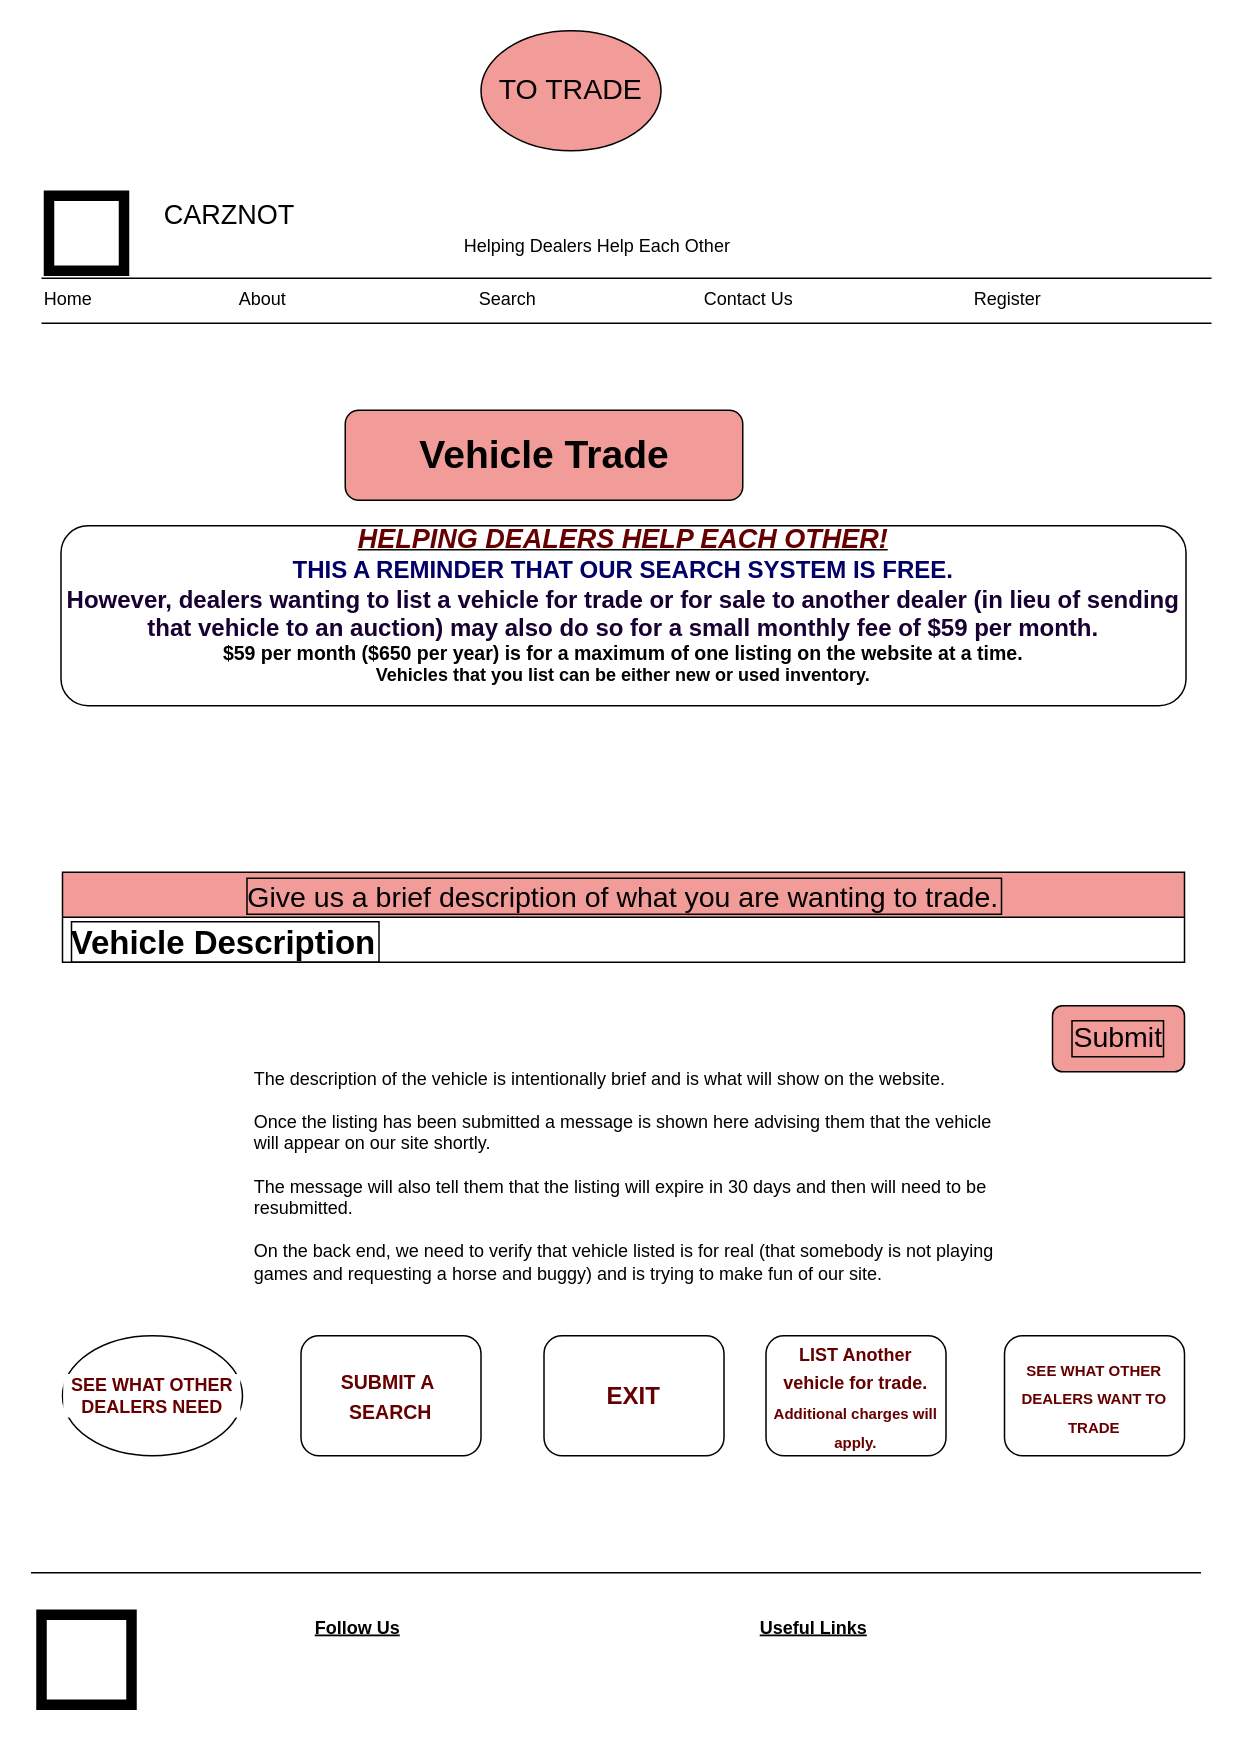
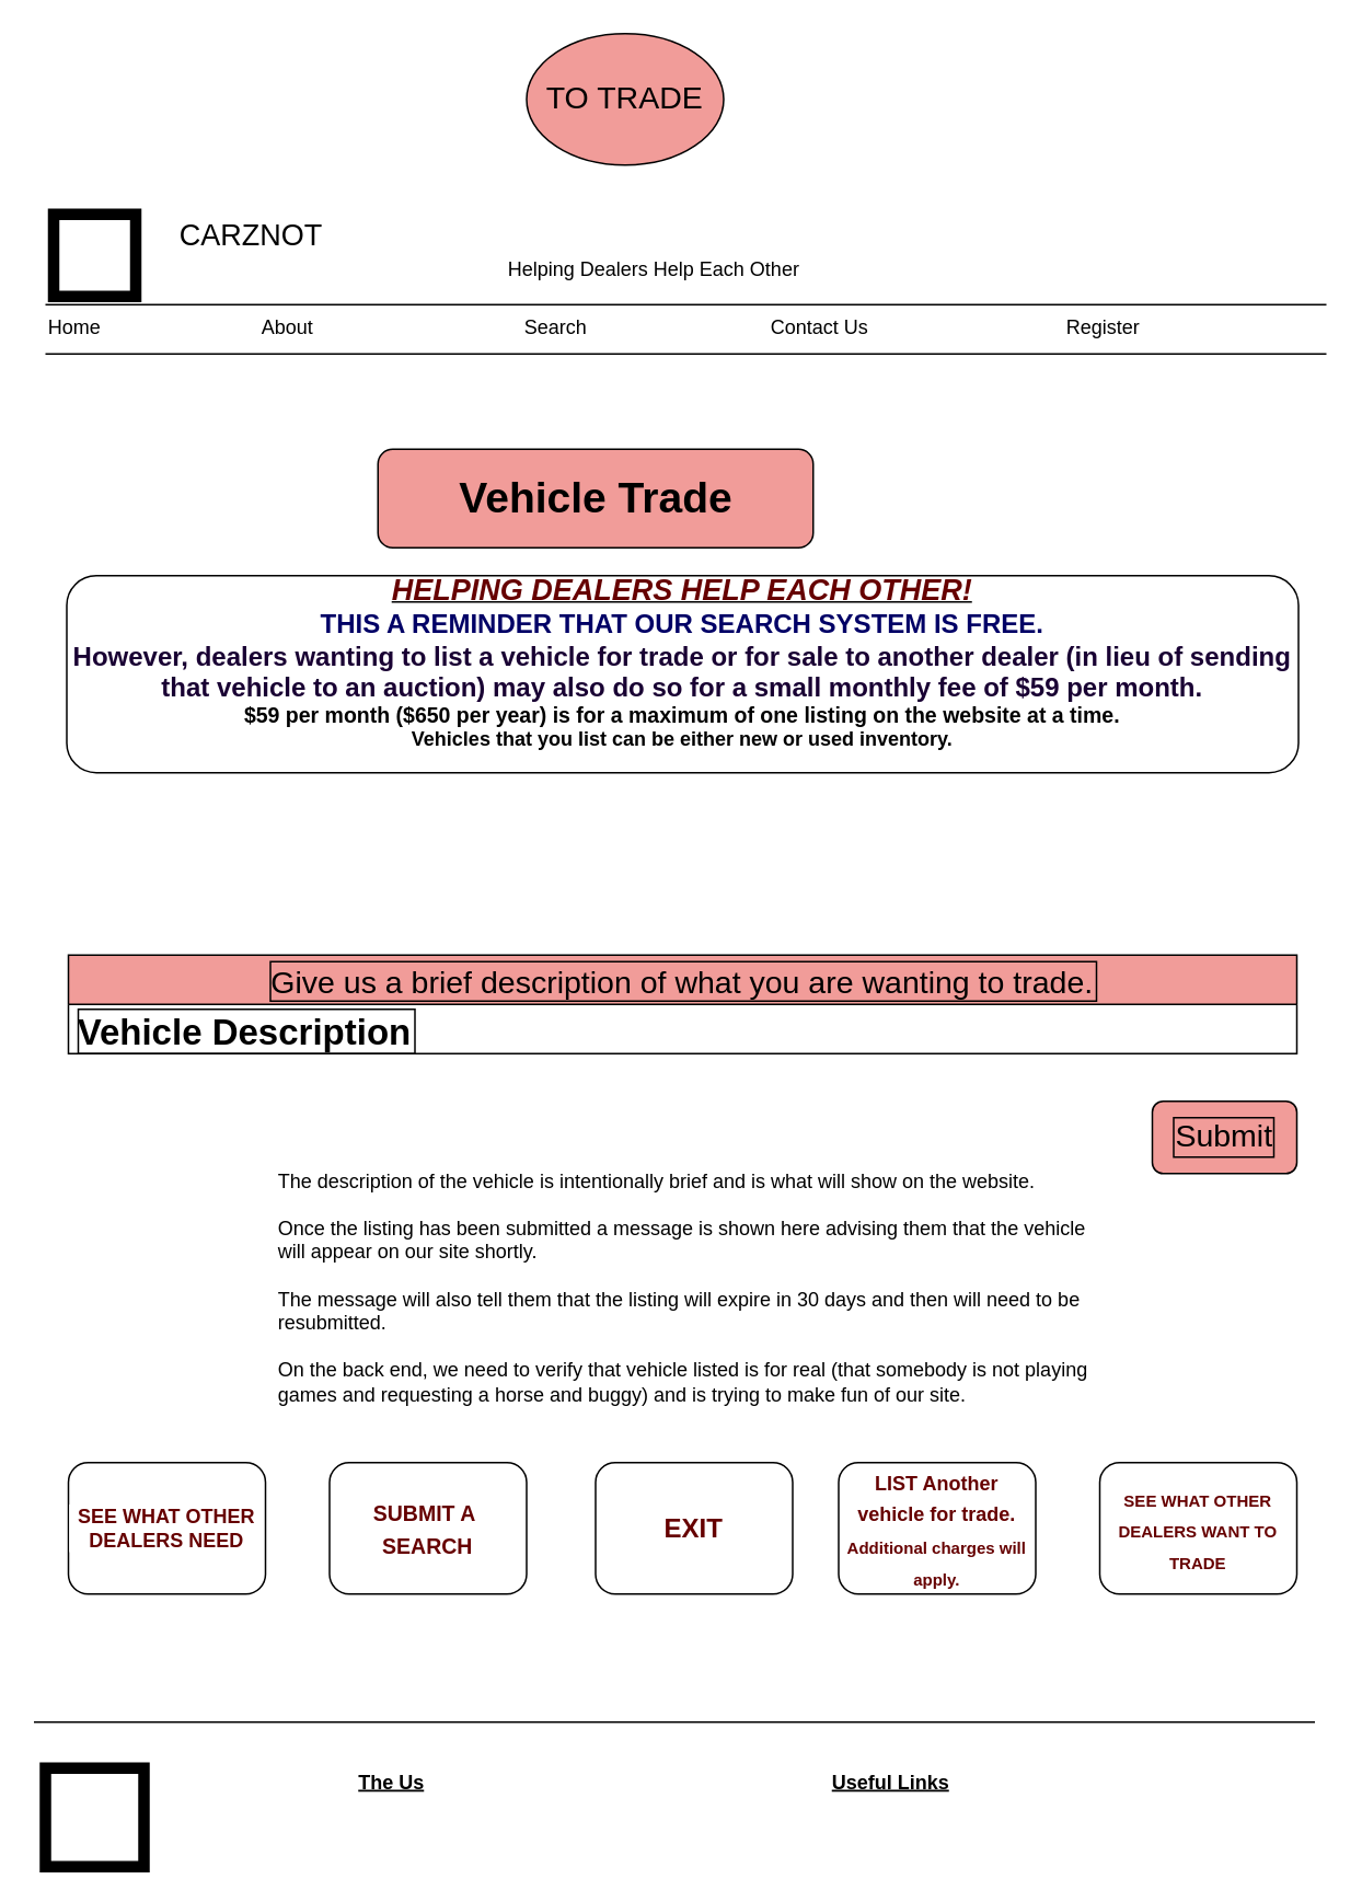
- <mxCell id="24" value="SEE WHAT OTHER DEALERS NEED" style="ellipse;whiteSpace=wrap;html=1;fontSize=12;fontColor=#660000;fontStyle=1;labelBackgroundColor=default;" parent="1" vertex="1"><mxGeometry x="41" y="890" width="120" height="80" as="geometry" /></mxCell>
+ <mxCell id="24" value="SEE WHAT OTHER DEALERS NEED" style="rounded=1;whiteSpace=wrap;html=1;fontSize=12;fontColor=#660000;fontStyle=1;labelBackgroundColor=default;" parent="1" vertex="1"><mxGeometry x="41" y="890" width="120" height="80" as="geometry" /></mxCell>
- <mxCell id="13" value="Follow Us" style="text;spacingTop=-5;align=center;fontStyle=5" parent="1" vertex="1"><mxGeometry x="218" y="1076" width="40" height="30" as="geometry" /></mxCell>
+ <mxCell id="13" value="The Us" style="text;spacingTop=-5;align=center;fontStyle=5" parent="1" vertex="1"><mxGeometry x="218" y="1076" width="40" height="30" as="geometry" /></mxCell>
